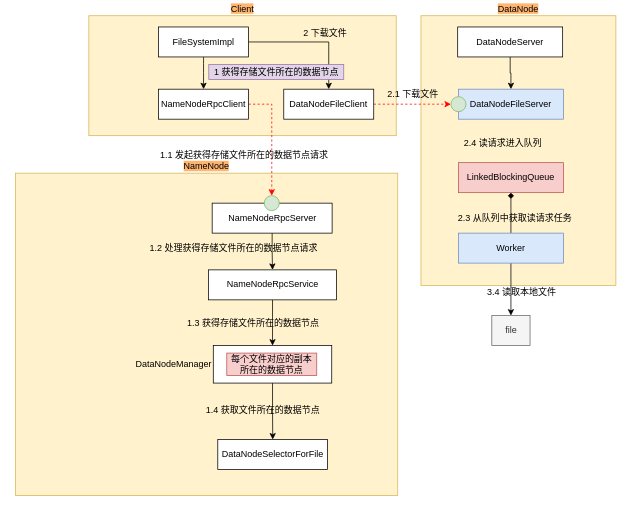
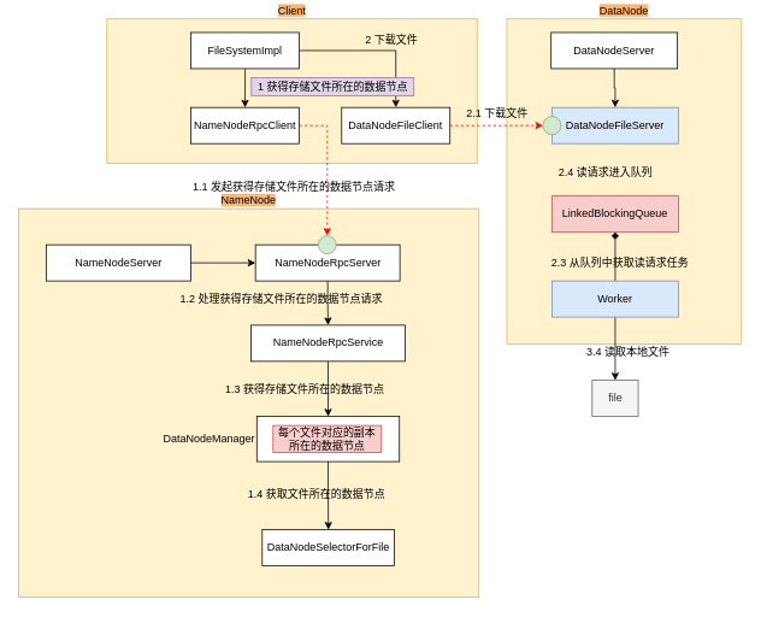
+ <mxCell id="12" value="&lt;span style=&quot;text-align: left&quot;&gt;NameNodeServer&lt;br&gt;&lt;/span&gt;" style="rounded=0;whiteSpace=wrap;html=1;labelPosition=center;verticalLabelPosition=middle;align=center;verticalAlign=middle;" parent="1" vertex="1"><mxGeometry x="51" y="270" width="160" height="40" as="geometry" /></mxCell>
+ <mxCell id="11" style="edgeStyle=orthogonalEdgeStyle;rounded=0;orthogonalLoop=1;jettySize=auto;html=1;entryX=0;entryY=0.5;entryDx=0;entryDy=0;" parent="1" source="12" target="4" edge="1"><mxGeometry relative="1" as="geometry" /></mxCell>
